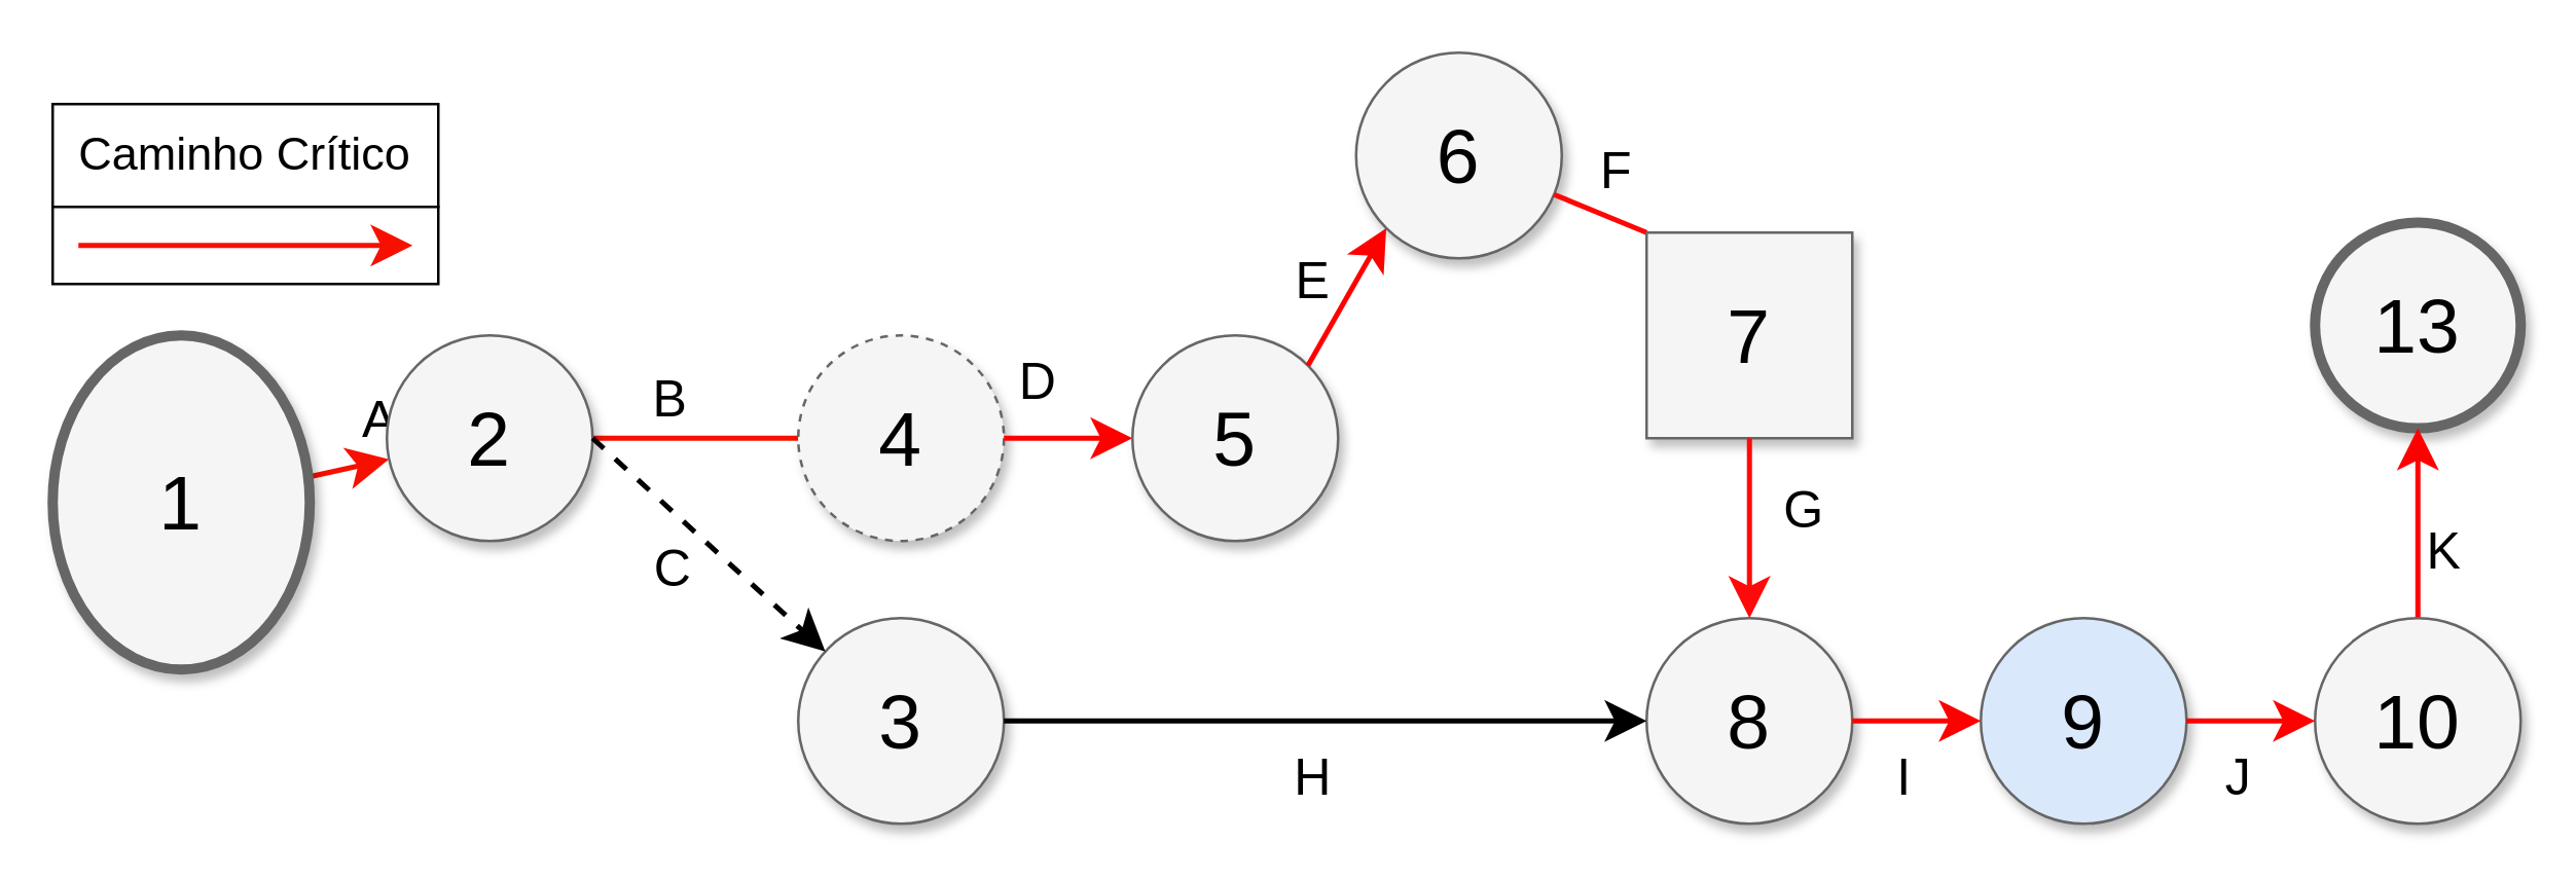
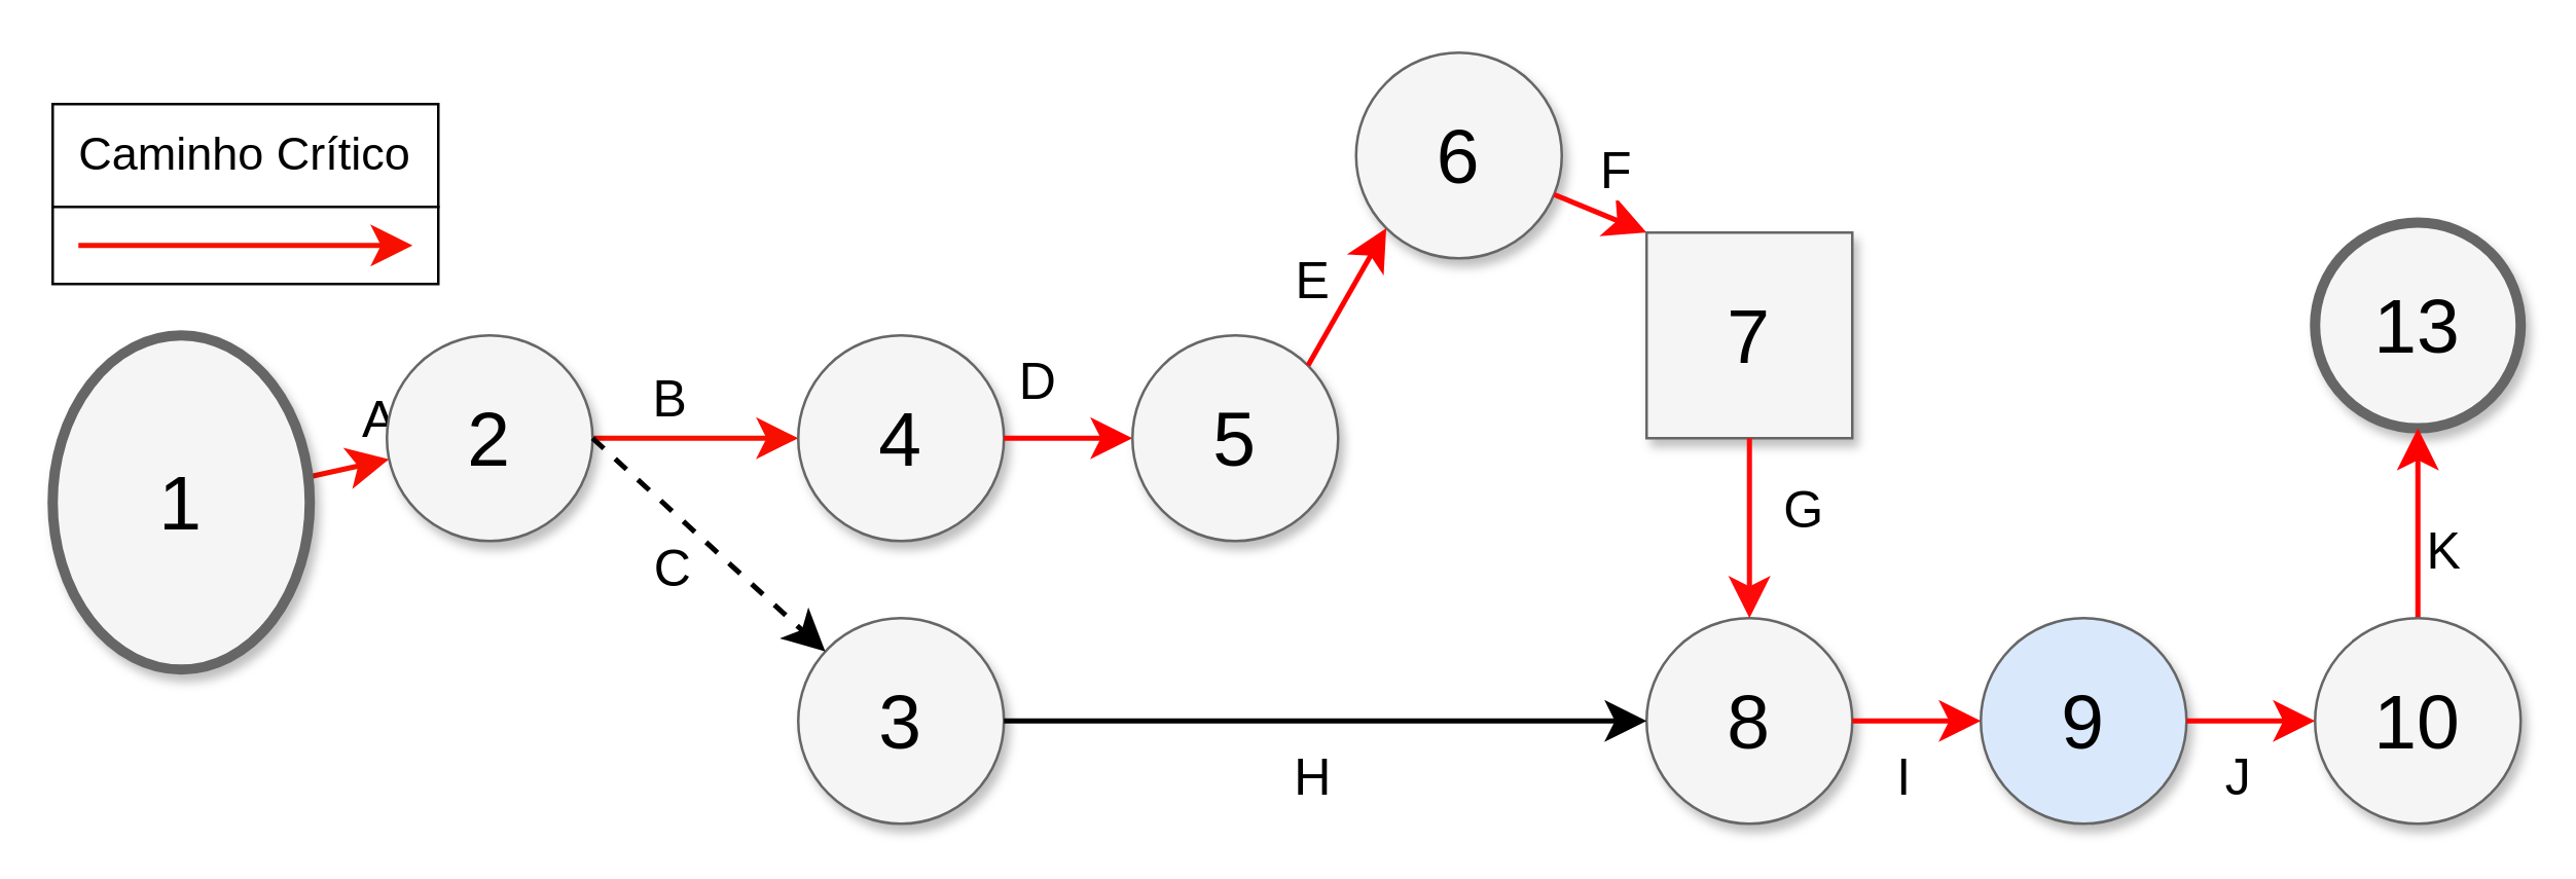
- <mxCell id="21" style="edgeStyle=none;curved=1;html=1;startSize=10;endFill=1;endSize=10;strokeWidth=2;fontSize=12;entryX=0;entryY=0;entryDx=0;entryDy=0;strokeColor=#FF0505;endArrow=none;" edge="1" parent="1" target="23" source="20"><mxGeometry relative="1" as="geometry"><mxPoint x="710" y="80" as="targetPoint" /><mxPoint x="650" y="170" as="sourcePoint" /></mxGeometry></mxCell>
+ <mxCell id="21" style="edgeStyle=none;curved=1;html=1;startSize=10;endFill=1;endSize=10;strokeWidth=2;fontSize=12;entryX=0;entryY=0;entryDx=0;entryDy=0;strokeColor=#FF0505;" edge="1" parent="1" target="23" source="20"><mxGeometry relative="1" as="geometry"><mxPoint x="710" y="80" as="targetPoint" /><mxPoint x="650" y="170" as="sourcePoint" /></mxGeometry></mxCell>
- <mxCell id="6" style="edgeStyle=none;curved=1;html=1;startSize=10;endFill=1;endSize=10;strokeWidth=2;fontSize=12;fillColor=#f8cecc;strokeColor=#F71000;entryX=0;entryY=0.5;entryDx=0;entryDy=0;endArrow=none;" parent="1" source="8" target="12" edge="1"><mxGeometry relative="1" as="geometry"><mxPoint x="232" y="166" as="sourcePoint" /></mxGeometry></mxCell>
+ <mxCell id="6" style="edgeStyle=none;curved=1;html=1;startSize=10;endFill=1;endSize=10;strokeWidth=2;fontSize=12;fillColor=#f8cecc;strokeColor=#F71000;entryX=0;entryY=0.5;entryDx=0;entryDy=0;" parent="1" source="8" target="12" edge="1"><mxGeometry relative="1" as="geometry"><mxPoint x="232" y="166" as="sourcePoint" /></mxGeometry></mxCell>
- <mxCell id="12" value="4" style="ellipse;whiteSpace=wrap;html=1;rounded=0;shadow=1;strokeColor=#666666;strokeWidth=1;fontSize=30;align=center;fillColor=#f5f5f5;dashed=1;" parent="1" vertex="1"><mxGeometry x="310" y="130" width="80" height="80" as="geometry" /></mxCell>
+ <mxCell id="12" value="4" style="ellipse;whiteSpace=wrap;html=1;rounded=0;shadow=1;strokeColor=#666666;strokeWidth=1;fontSize=30;align=center;fillColor=#f5f5f5;" parent="1" vertex="1"><mxGeometry x="310" y="130" width="80" height="80" as="geometry" /></mxCell>
